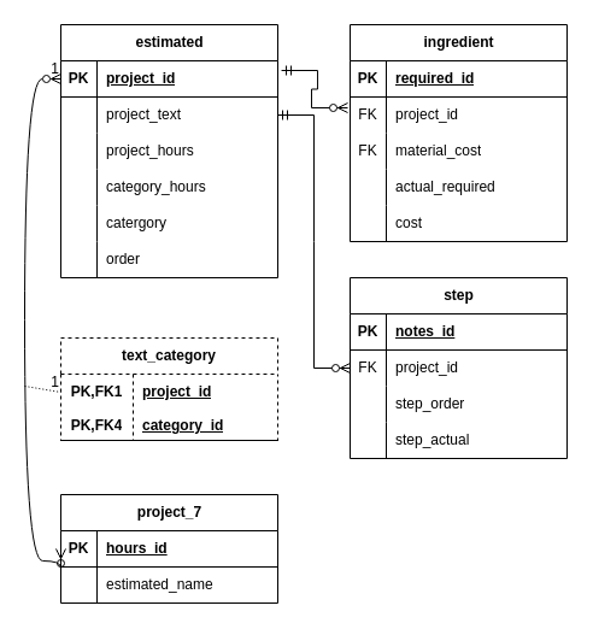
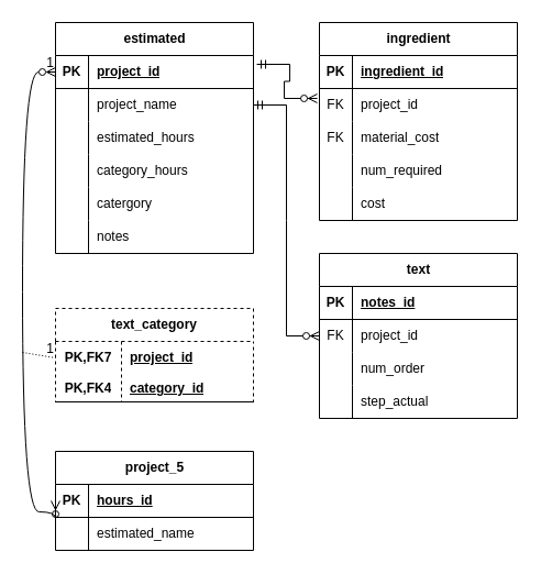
- <mxCell id="24" value="required_id" style="shape=partialRectangle;connectable=0;fillColor=none;top=0;left=0;bottom=0;right=0;align=left;spacingLeft=6;fontStyle=5;overflow=hidden;whiteSpace=wrap;html=1;" parent="22" vertex="1"><mxGeometry x="30" width="150" height="30" as="geometry"><mxRectangle width="150" height="30" as="alternateBounds" /></mxGeometry></mxCell>
+ <mxCell id="24" value="ingredient_id" style="shape=partialRectangle;connectable=0;fillColor=none;top=0;left=0;bottom=0;right=0;align=left;spacingLeft=6;fontStyle=5;overflow=hidden;whiteSpace=wrap;html=1;" parent="22" vertex="1"><mxGeometry x="30" width="150" height="30" as="geometry"><mxRectangle width="150" height="30" as="alternateBounds" /></mxGeometry></mxCell>
- <mxCell id="8" value="project_text" style="shape=partialRectangle;connectable=0;fillColor=none;top=0;left=0;bottom=0;right=0;align=left;spacingLeft=6;overflow=hidden;whiteSpace=wrap;html=1;" parent="6" vertex="1"><mxGeometry x="30" width="150" height="30" as="geometry"><mxRectangle width="150" height="30" as="alternateBounds" /></mxGeometry></mxCell>
+ <mxCell id="8" value="project_name" style="shape=partialRectangle;connectable=0;fillColor=none;top=0;left=0;bottom=0;right=0;align=left;spacingLeft=6;overflow=hidden;whiteSpace=wrap;html=1;" parent="6" vertex="1"><mxGeometry x="30" width="150" height="30" as="geometry"><mxRectangle width="150" height="30" as="alternateBounds" /></mxGeometry></mxCell>
- <mxCell id="11" value="project_hours" style="shape=partialRectangle;connectable=0;fillColor=none;top=0;left=0;bottom=0;right=0;align=left;spacingLeft=6;overflow=hidden;whiteSpace=wrap;html=1;" parent="9" vertex="1"><mxGeometry x="30" width="150" height="30" as="geometry"><mxRectangle width="150" height="30" as="alternateBounds" /></mxGeometry></mxCell>
+ <mxCell id="11" value="estimated_hours" style="shape=partialRectangle;connectable=0;fillColor=none;top=0;left=0;bottom=0;right=0;align=left;spacingLeft=6;overflow=hidden;whiteSpace=wrap;html=1;" parent="9" vertex="1"><mxGeometry x="30" width="150" height="30" as="geometry"><mxRectangle width="150" height="30" as="alternateBounds" /></mxGeometry></mxCell>
- <mxCell id="33" value="actual_required" style="shape=partialRectangle;connectable=0;fillColor=none;top=0;left=0;bottom=0;right=0;align=left;spacingLeft=6;overflow=hidden;whiteSpace=wrap;html=1;" parent="31" vertex="1"><mxGeometry x="30" width="150" height="30" as="geometry"><mxRectangle width="150" height="30" as="alternateBounds" /></mxGeometry></mxCell>
+ <mxCell id="33" value="num_required" style="shape=partialRectangle;connectable=0;fillColor=none;top=0;left=0;bottom=0;right=0;align=left;spacingLeft=6;overflow=hidden;whiteSpace=wrap;html=1;" parent="31" vertex="1"><mxGeometry x="30" width="150" height="30" as="geometry"><mxRectangle width="150" height="30" as="alternateBounds" /></mxGeometry></mxCell>
- <mxCell id="20" value="order" style="shape=partialRectangle;connectable=0;fillColor=none;top=0;left=0;bottom=0;right=0;align=left;spacingLeft=6;overflow=hidden;whiteSpace=wrap;html=1;" parent="18" vertex="1"><mxGeometry x="30" width="150" height="30" as="geometry"><mxRectangle width="150" height="30" as="alternateBounds" /></mxGeometry></mxCell>
+ <mxCell id="20" value="notes" style="shape=partialRectangle;connectable=0;fillColor=none;top=0;left=0;bottom=0;right=0;align=left;spacingLeft=6;overflow=hidden;whiteSpace=wrap;html=1;" parent="18" vertex="1"><mxGeometry x="30" width="150" height="30" as="geometry"><mxRectangle width="150" height="30" as="alternateBounds" /></mxGeometry></mxCell>
- <mxCell id="37" value="step" style="shape=table;startSize=30;container=1;collapsible=1;childLayout=tableLayout;fixedRows=1;rowLines=0;fontStyle=1;align=center;resizeLast=1;html=1;" parent="1" vertex="1"><mxGeometry x="290" y="230" width="180" height="150" as="geometry" /></mxCell>
+ <mxCell id="37" value="text" style="shape=table;startSize=30;container=1;collapsible=1;childLayout=tableLayout;fixedRows=1;rowLines=0;fontStyle=1;align=center;resizeLast=1;html=1;" parent="1" vertex="1"><mxGeometry x="290" y="230" width="180" height="150" as="geometry" /></mxCell>
- <mxCell id="59" value="PK,FK1" style="shape=partialRectangle;connectable=0;fillColor=none;top=0;left=0;bottom=0;right=0;fontStyle=1;overflow=hidden;html=1;whiteSpace=wrap;" parent="58" vertex="1"><mxGeometry width="60" height="30" as="geometry"><mxRectangle width="60" height="30" as="alternateBounds" /></mxGeometry></mxCell>
+ <mxCell id="59" value="PK,FK7" style="shape=partialRectangle;connectable=0;fillColor=none;top=0;left=0;bottom=0;right=0;fontStyle=1;overflow=hidden;html=1;whiteSpace=wrap;" parent="58" vertex="1"><mxGeometry width="60" height="30" as="geometry"><mxRectangle width="60" height="30" as="alternateBounds" /></mxGeometry></mxCell>
- <mxCell id="46" value="step_order" style="shape=partialRectangle;connectable=0;fillColor=none;top=0;left=0;bottom=0;right=0;align=left;spacingLeft=6;overflow=hidden;whiteSpace=wrap;html=1;" parent="44" vertex="1"><mxGeometry x="30" width="150" height="30" as="geometry"><mxRectangle width="150" height="30" as="alternateBounds" /></mxGeometry></mxCell>
+ <mxCell id="46" value="num_order" style="shape=partialRectangle;connectable=0;fillColor=none;top=0;left=0;bottom=0;right=0;align=left;spacingLeft=6;overflow=hidden;whiteSpace=wrap;html=1;" parent="44" vertex="1"><mxGeometry x="30" width="150" height="30" as="geometry"><mxRectangle width="150" height="30" as="alternateBounds" /></mxGeometry></mxCell>
- <mxCell id="50" value="project_7" style="shape=table;startSize=30;container=1;collapsible=1;childLayout=tableLayout;fixedRows=1;rowLines=0;fontStyle=1;align=center;resizeLast=1;html=1;" parent="1" vertex="1"><mxGeometry x="50" y="410" width="180" height="90" as="geometry" /></mxCell>
+ <mxCell id="50" value="project_5" style="shape=table;startSize=30;container=1;collapsible=1;childLayout=tableLayout;fixedRows=1;rowLines=0;fontStyle=1;align=center;resizeLast=1;html=1;" parent="1" vertex="1"><mxGeometry x="50" y="410" width="180" height="90" as="geometry" /></mxCell>
